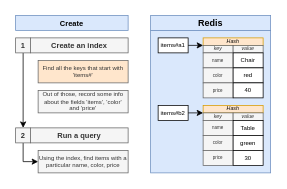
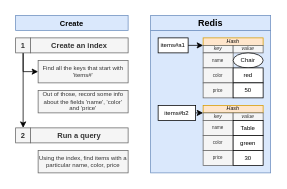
- <mxCell id="10" value="Chair" style="rounded=0;whiteSpace=wrap;html=1;fontSize=8;fontStyle=0;" vertex="1" parent="1"><mxGeometry x="310" y="70" width="40" height="20" as="geometry" /></mxCell>
+ <mxCell id="10" value="Chair" style="ellipse;whiteSpace=wrap;html=1;fontSize=8;fontStyle=0;" vertex="1" parent="1"><mxGeometry x="310" y="70" width="40" height="20" as="geometry" /></mxCell>
+ <mxCell id="28" style="edgeStyle=orthogonalEdgeStyle;rounded=0;orthogonalLoop=1;jettySize=auto;html=1;exitX=0.5;exitY=1;exitDx=0;exitDy=0;entryX=0;entryY=0.5;entryDx=0;entryDy=0;fontSize=10;" edge="1" parent="1" source="30" target="31"><mxGeometry relative="1" as="geometry"><Array as="points"><mxPoint x="30" y="95" /></Array></mxGeometry></mxCell>
- <mxCell id="31" value="Find all the keys that start with 'items#'" style="rounded=0;whiteSpace=wrap;html=1;fontSize=8;fontStyle=0;fillColor=#ffe6cc;strokeColor=#666666;fontColor=#333333;" vertex="1" parent="1"><mxGeometry x="50" y="80" width="120" height="30" as="geometry" /></mxCell>
+ <mxCell id="31" value="Find all the keys that start with 'items#'" style="rounded=0;whiteSpace=wrap;html=1;fontSize=8;fontStyle=0;fillColor=#f5f5f5;strokeColor=#666666;fontColor=#333333;" vertex="1" parent="1"><mxGeometry x="50" y="80" width="120" height="30" as="geometry" /></mxCell>
- <mxCell id="14" value="40" style="rounded=0;whiteSpace=wrap;html=1;fontSize=8;fontStyle=0;" vertex="1" parent="1"><mxGeometry x="310" y="110" width="40" height="20" as="geometry" /></mxCell>
+ <mxCell id="14" value="50" style="rounded=0;whiteSpace=wrap;html=1;fontSize=8;fontStyle=0;" vertex="1" parent="1"><mxGeometry x="310" y="110" width="40" height="20" as="geometry" /></mxCell>
- <mxCell id="32" value="Out of those, record some info about the fields 'items', 'color' and 'price'" style="rounded=0;whiteSpace=wrap;html=1;fontSize=8;fontStyle=0;fillColor=#f5f5f5;strokeColor=#666666;fontColor=#333333;" vertex="1" parent="1"><mxGeometry x="50" y="120" width="120" height="30" as="geometry" /></mxCell>
+ <mxCell id="32" value="Out of those, record some info about the fields 'name', 'color' and 'price'" style="rounded=0;whiteSpace=wrap;html=1;fontSize=8;fontStyle=0;fillColor=#f5f5f5;strokeColor=#666666;fontColor=#333333;" vertex="1" parent="1"><mxGeometry x="50" y="120" width="120" height="30" as="geometry" /></mxCell>
- <mxCell id="16" value="items#b2" style="rounded=0;whiteSpace=wrap;html=1;fontSize=8;" vertex="1" parent="1"><mxGeometry x="210" y="140" width="40" height="20" as="geometry" /></mxCell>
+ <mxCell id="16" value="items#b2" style="rounded=0;whiteSpace=wrap;html=1;fontSize=8;" vertex="1" parent="1"><mxGeometry x="210" y="140" width="50" height="20" as="geometry" /></mxCell>
- <mxCell id="34" style="edgeStyle=orthogonalEdgeStyle;rounded=0;orthogonalLoop=1;jettySize=auto;html=1;exitX=0.5;exitY=1;exitDx=0;exitDy=0;entryX=0;entryY=0.5;entryDx=0;entryDy=0;fontSize=10;" edge="1" parent="1" source="35" target="36"><mxGeometry relative="1" as="geometry"><Array as="points"><mxPoint x="30" y="215" /></Array></mxGeometry></mxCell>
